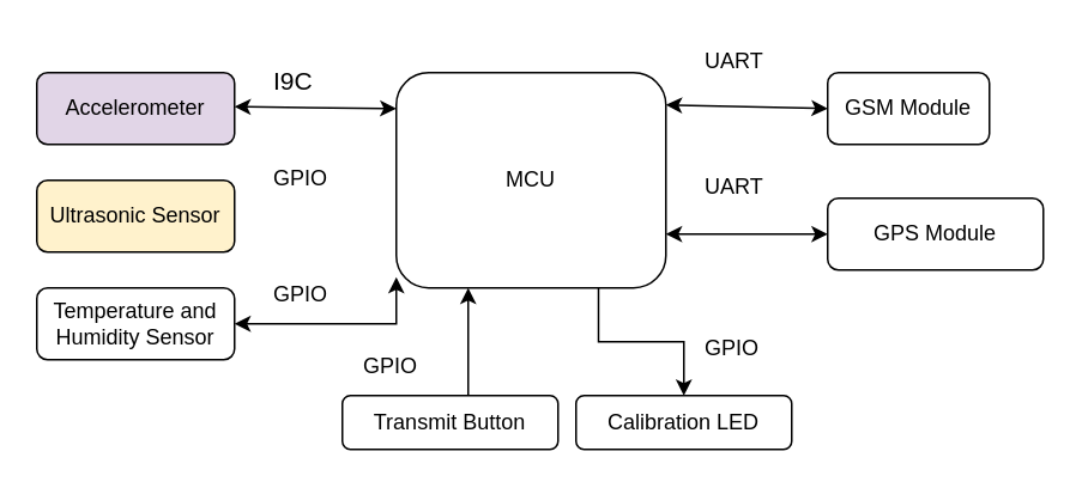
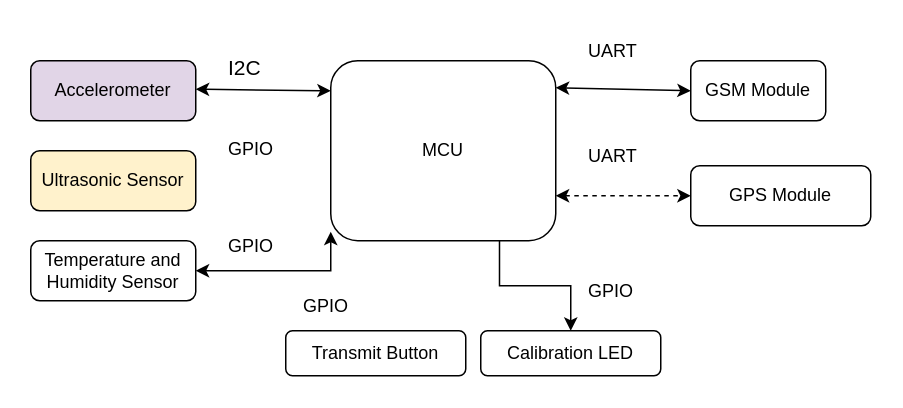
- <mxCell id="16" value="&lt;font style=&quot;font-size: 14px;&quot;&gt;I9C&lt;/font&gt;" style="text;whiteSpace=wrap;html=1;" vertex="1" parent="1"><mxGeometry x="150" y="30" width="60" height="30" as="geometry" /></mxCell>
+ <mxCell id="16" value="&lt;font style=&quot;font-size: 14px;&quot;&gt;I2C&lt;/font&gt;" style="text;whiteSpace=wrap;html=1;" vertex="1" parent="1"><mxGeometry x="150" y="30" width="60" height="30" as="geometry" /></mxCell>
- <mxCell id="13" value="" style="endArrow=classic;startArrow=classic;html=1;rounded=0;entryX=0;entryY=0.5;entryDx=0;entryDy=0;exitX=1;exitY=0.75;exitDx=0;exitDy=0;" edge="1" parent="1" source="3" target="8"><mxGeometry width="50" height="50" relative="1" as="geometry"><mxPoint x="410" y="120" as="sourcePoint" /><mxPoint x="440" y="131" as="targetPoint" /></mxGeometry></mxCell>
+ <mxCell id="13" value="" style="endArrow=classic;startArrow=classic;html=1;rounded=0;entryX=0;entryY=0.5;entryDx=0;entryDy=0;exitX=1;exitY=0.75;exitDx=0;exitDy=0;dashed=1;" edge="1" parent="1" source="3" target="8"><mxGeometry width="50" height="50" relative="1" as="geometry"><mxPoint x="410" y="120" as="sourcePoint" /><mxPoint x="440" y="131" as="targetPoint" /></mxGeometry></mxCell>
- <mxCell id="9" value="" style="edgeStyle=orthogonalEdgeStyle;rounded=0;orthogonalLoop=1;jettySize=auto;html=1;" edge="1" parent="1" source="10" target="3"><mxGeometry relative="1" as="geometry"><Array as="points"><mxPoint x="260" y="190" /><mxPoint x="260" y="190" /></Array></mxGeometry></mxCell>
